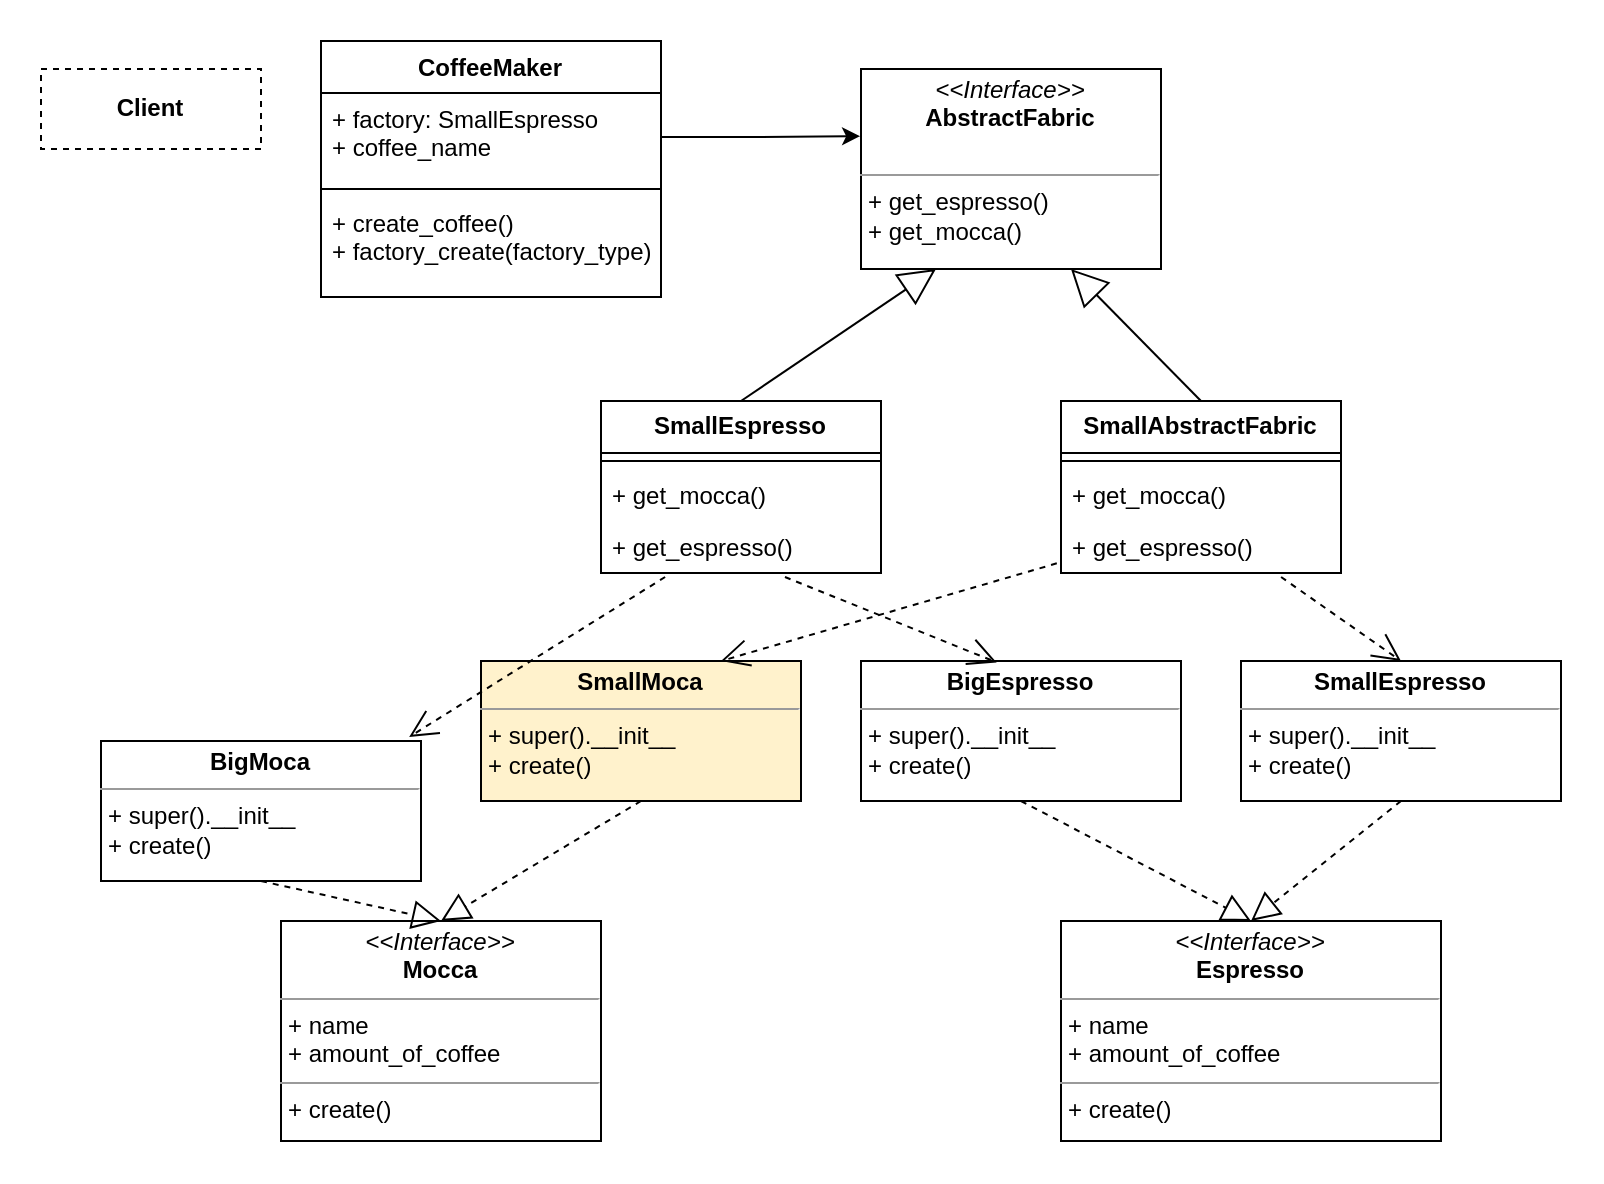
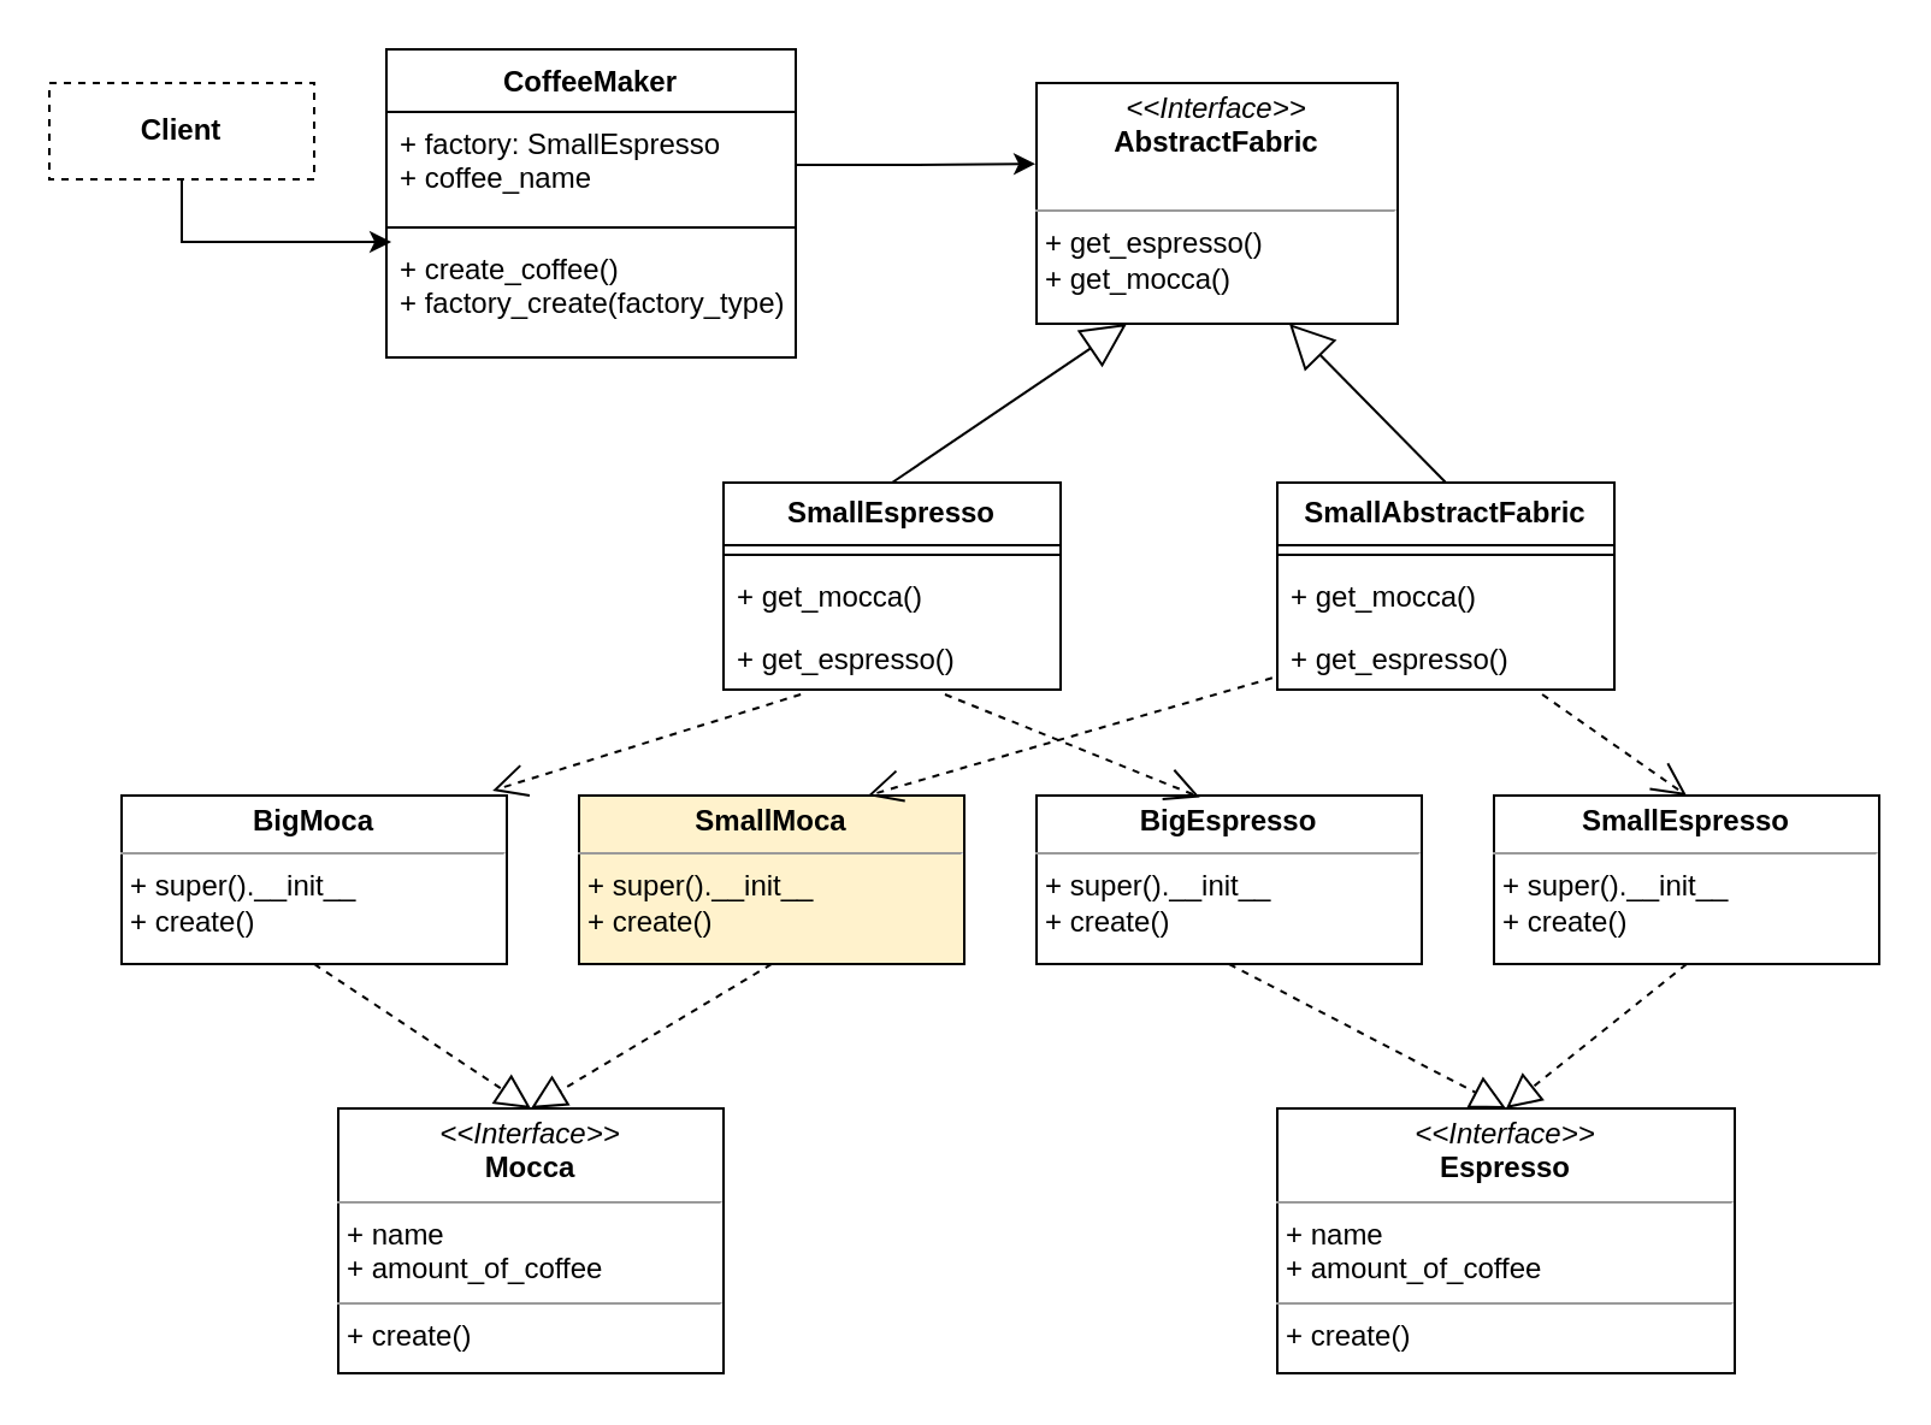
+ <mxCell id="3" value="" style="edgeStyle=orthogonalEdgeStyle;rounded=0;orthogonalLoop=1;jettySize=auto;html=1;entryX=0.012;entryY=0.04;entryDx=0;entryDy=0;entryPerimeter=0;" parent="1" source="4" target="22" edge="1"><mxGeometry relative="1" as="geometry" /></mxCell>
- <mxCell id="15" value="&lt;p style=&quot;margin:0px;margin-top:4px;text-align:center;&quot;&gt;&lt;b&gt;BigMoca&lt;/b&gt;&lt;/p&gt;&lt;hr size=&quot;1&quot;&gt;&lt;p style=&quot;margin:0px;margin-left:4px;&quot;&gt;+ super().__init__&lt;/p&gt;&lt;p style=&quot;margin:0px;margin-left:4px;&quot;&gt;+ create()&lt;/p&gt;&lt;p style=&quot;margin:0px;margin-left:4px;&quot;&gt;&lt;br&gt;&lt;/p&gt;" style="verticalAlign=top;align=left;overflow=fill;fontSize=12;fontFamily=Helvetica;html=1;whiteSpace=wrap;" parent="1" vertex="1"><mxGeometry x="50" y="370" width="160" height="70" as="geometry" /></mxCell>
+ <mxCell id="15" value="&lt;p style=&quot;margin:0px;margin-top:4px;text-align:center;&quot;&gt;&lt;b&gt;BigMoca&lt;/b&gt;&lt;/p&gt;&lt;hr size=&quot;1&quot;&gt;&lt;p style=&quot;margin:0px;margin-left:4px;&quot;&gt;+ super().__init__&lt;/p&gt;&lt;p style=&quot;margin:0px;margin-left:4px;&quot;&gt;+ create()&lt;/p&gt;&lt;p style=&quot;margin:0px;margin-left:4px;&quot;&gt;&lt;br&gt;&lt;/p&gt;" style="verticalAlign=top;align=left;overflow=fill;fontSize=12;fontFamily=Helvetica;html=1;whiteSpace=wrap;" parent="1" vertex="1"><mxGeometry x="50" y="330" width="160" height="70" as="geometry" /></mxCell>
